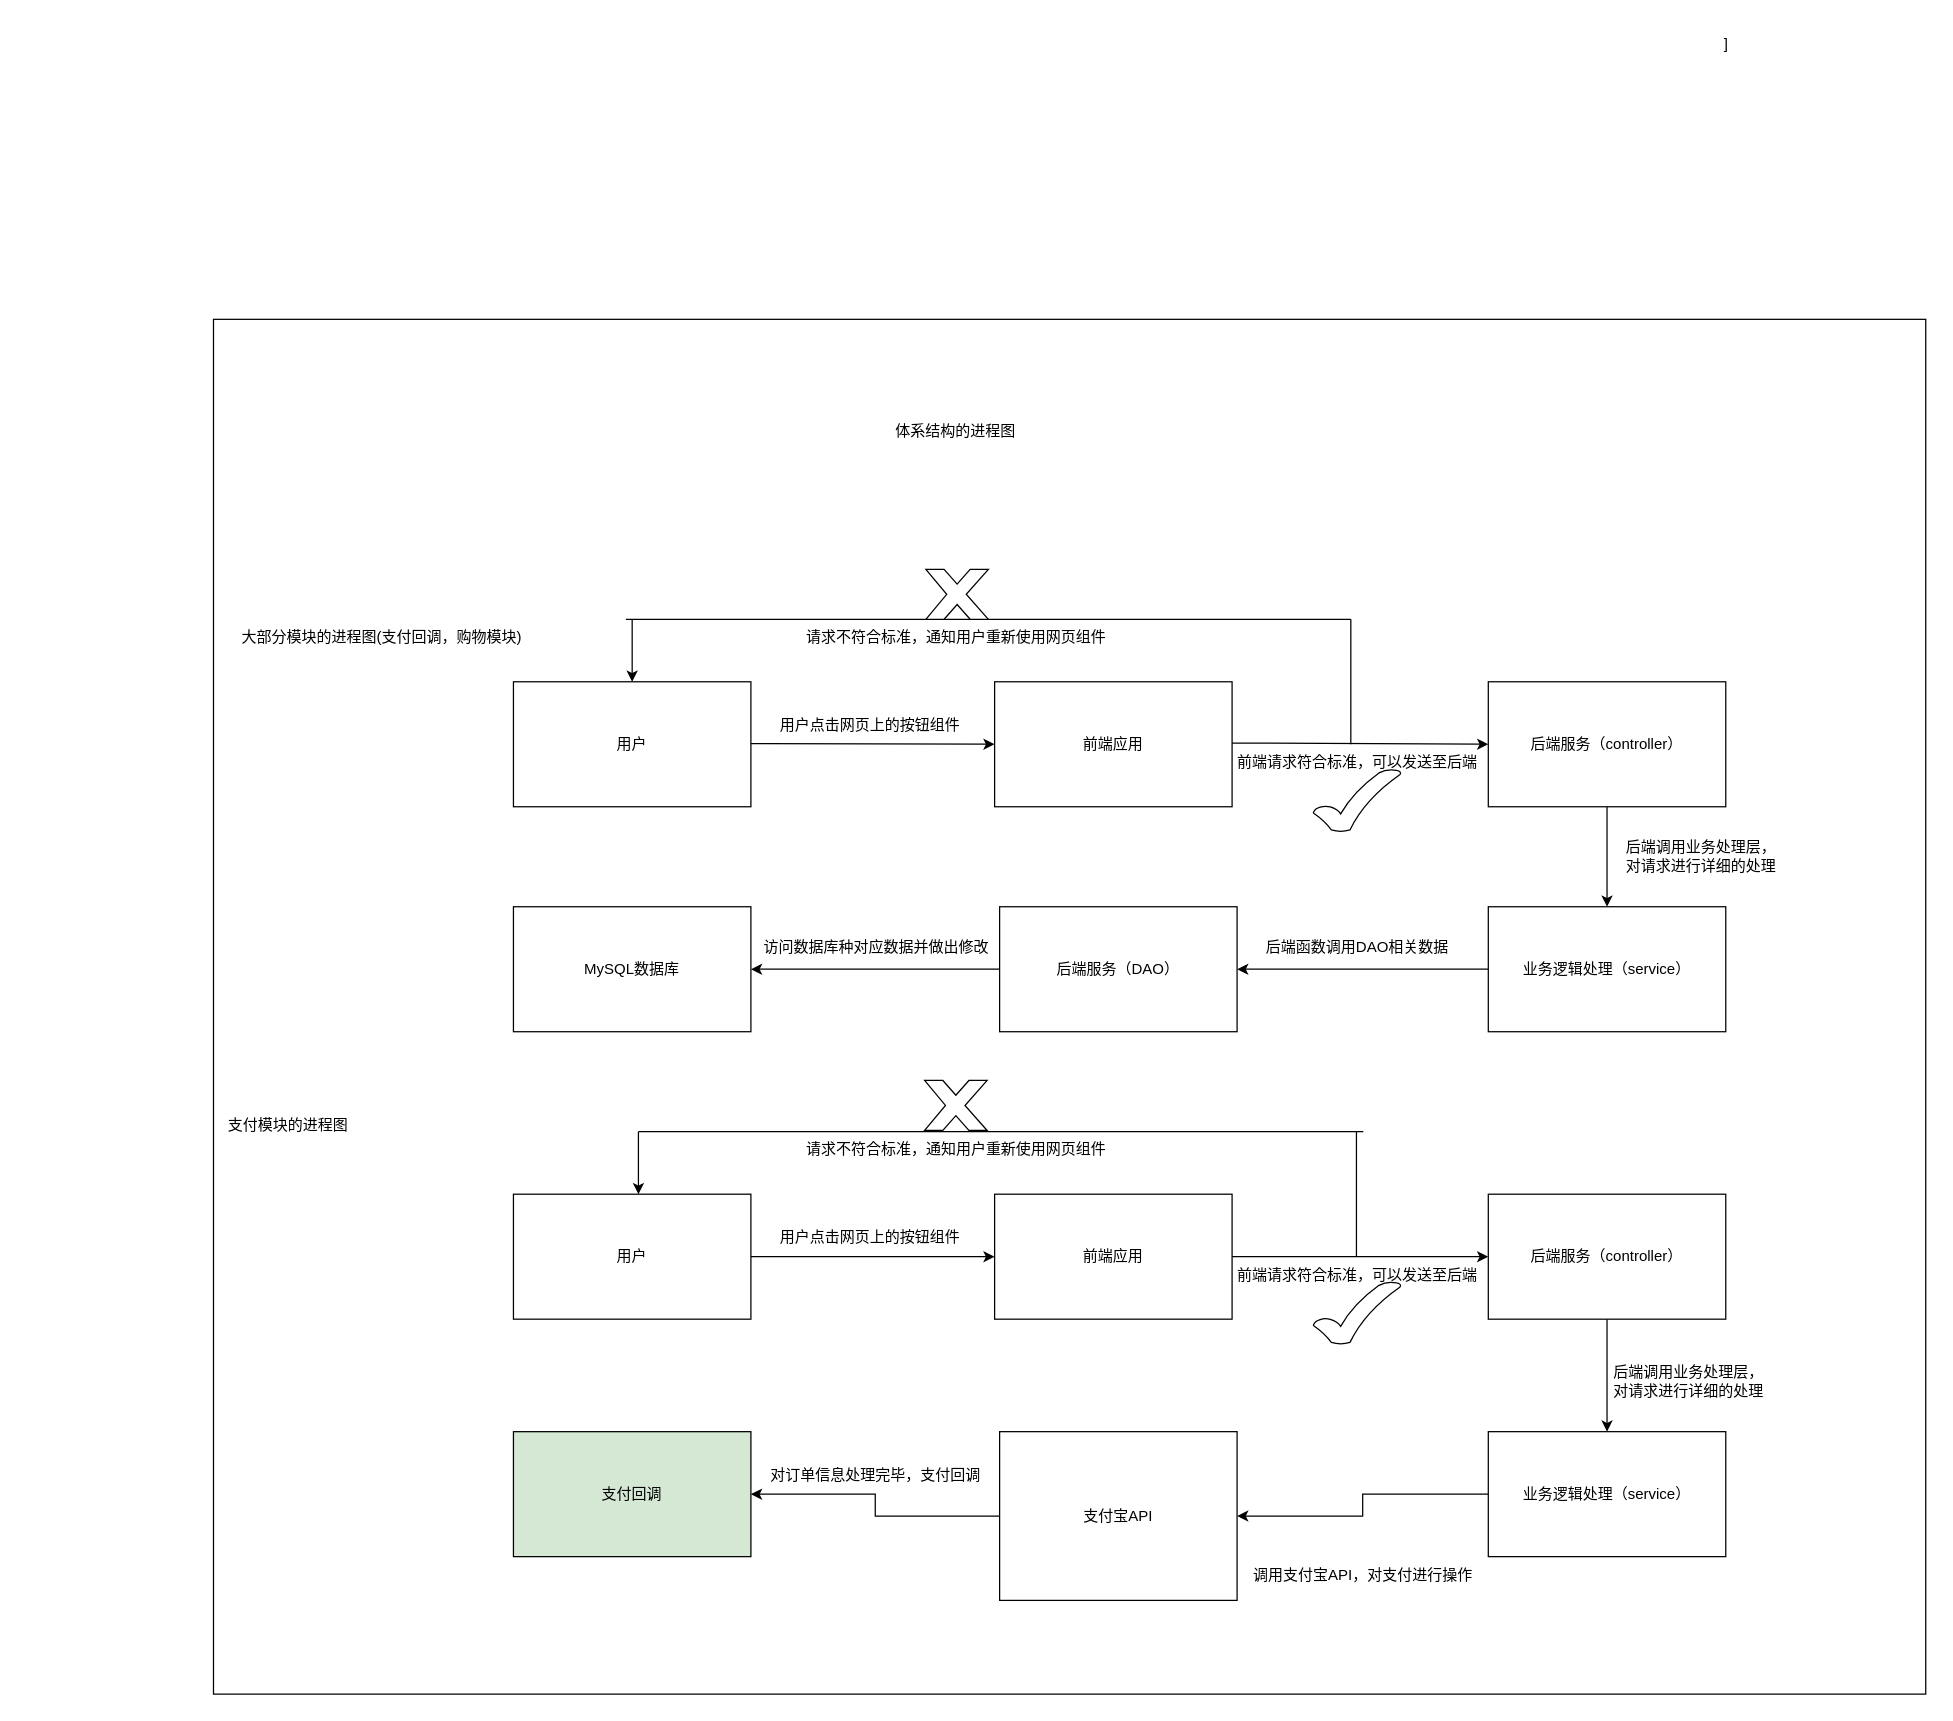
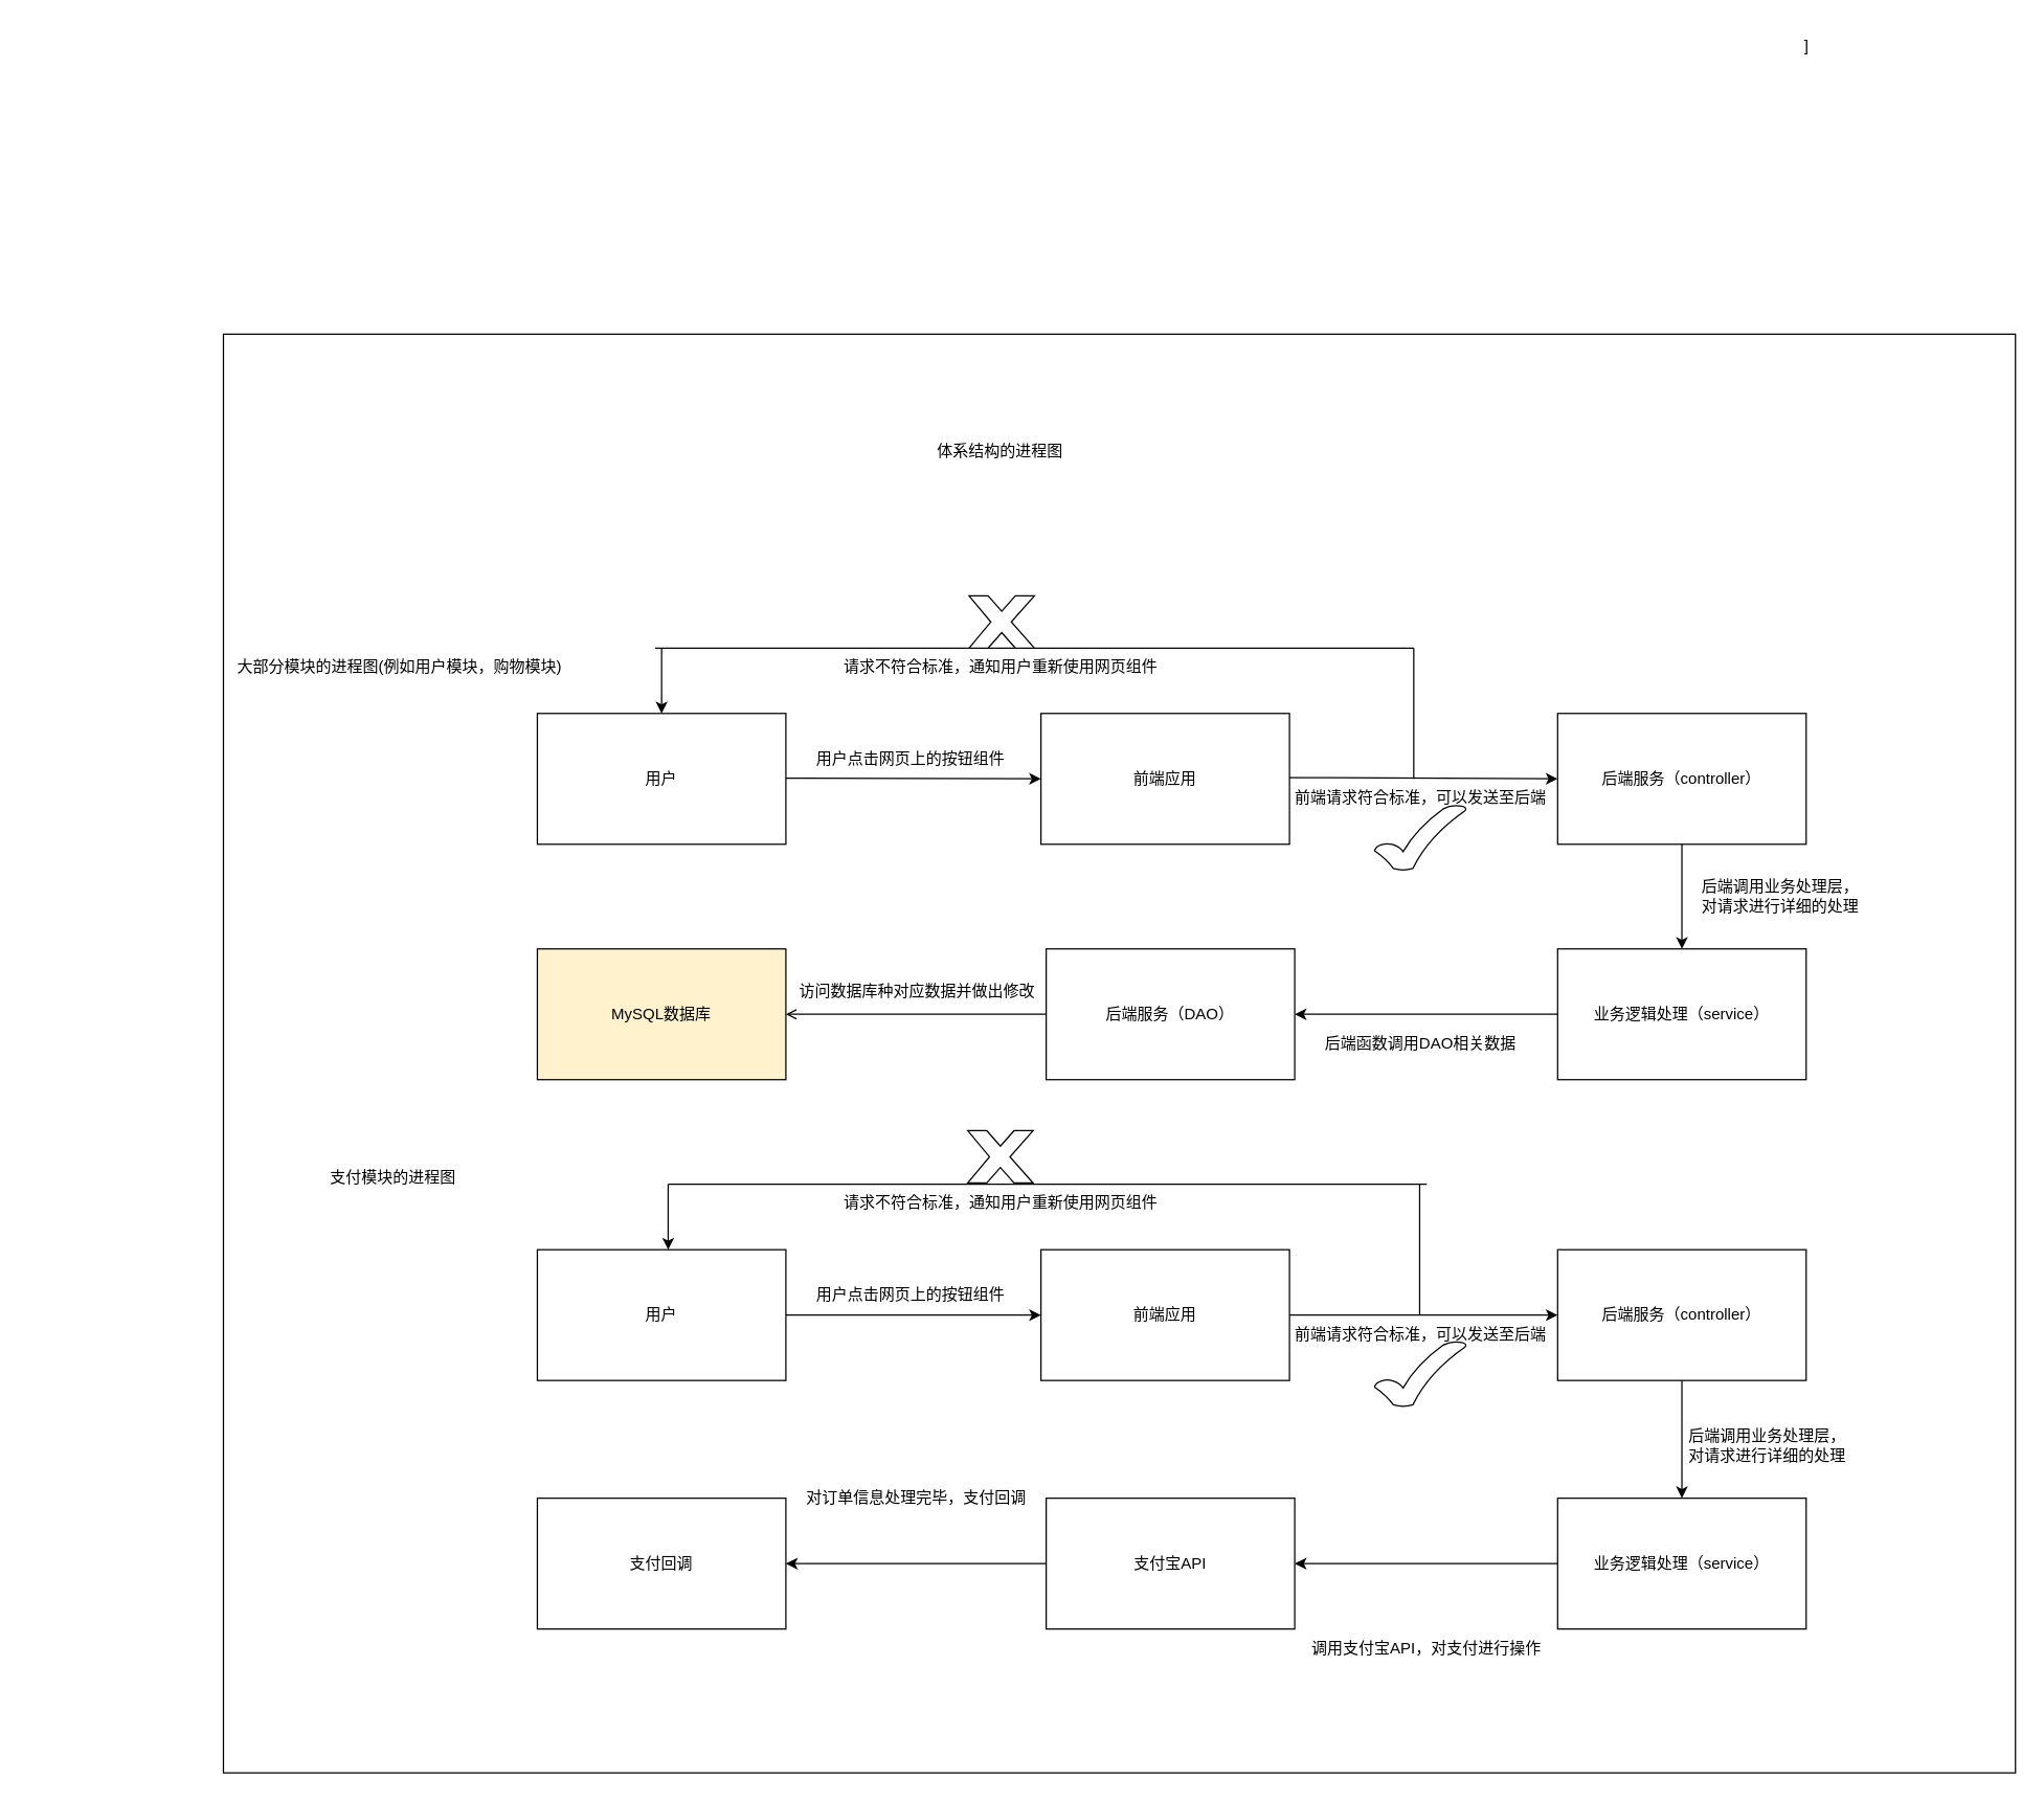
- <mxCell id="27" value="大部分模块的进程图(支付回调，购物模块)" style="text;html=1;align=center;verticalAlign=middle;whiteSpace=wrap;rounded=0;" vertex="1" parent="1"><mxGeometry x="20" y="495" width="570" height="30" as="geometry" /></mxCell>
+ <mxCell id="27" value="大部分模块的进程图(例如用户模块，购物模块)" style="text;html=1;align=center;verticalAlign=middle;whiteSpace=wrap;rounded=0;" vertex="1" parent="1"><mxGeometry x="20" y="495" width="570" height="30" as="geometry" /></mxCell>
- <mxCell id="25" value="后端函数调用DAO相关数据" style="text;html=1;align=center;verticalAlign=middle;resizable=0;points=[];autosize=1;strokeColor=none;fillColor=none;" vertex="1" parent="1"><mxGeometry x="1000" y="743" width="170" height="30" as="geometry" /></mxCell>
+ <mxCell id="25" value="后端函数调用DAO相关数据" style="text;html=1;align=center;verticalAlign=middle;resizable=0;points=[];autosize=1;strokeColor=none;fillColor=none;" vertex="1" parent="1"><mxGeometry x="1000" y="783" width="170" height="30" as="geometry" /></mxCell>
- <mxCell id="9" value="MySQL数据库" style="whiteSpace=wrap;html=1;align=center;" vertex="1" parent="1"><mxGeometry x="410" y="725" width="190" height="100" as="geometry" /></mxCell>
+ <mxCell id="9" value="MySQL数据库" style="whiteSpace=wrap;html=1;align=center;fillColor=#fff2cc;" vertex="1" parent="1"><mxGeometry x="410" y="725" width="190" height="100" as="geometry" /></mxCell>
- <mxCell id="10" value="" style="edgeStyle=orthogonalEdgeStyle;rounded=0;orthogonalLoop=1;jettySize=auto;html=1;entryX=1;entryY=0.5;entryDx=0;entryDy=0;" edge="1" parent="1" source="11" target="9"><mxGeometry relative="1" as="geometry"><mxPoint x="719" y="775" as="targetPoint" /></mxGeometry></mxCell>
+ <mxCell id="10" value="" style="edgeStyle=orthogonalEdgeStyle;rounded=0;orthogonalLoop=1;jettySize=auto;html=1;entryX=1;entryY=0.5;entryDx=0;entryDy=0;endArrow=open;" edge="1" parent="1" source="11" target="9"><mxGeometry relative="1" as="geometry"><mxPoint x="719" y="775" as="targetPoint" /></mxGeometry></mxCell>
- <mxCell id="28" value="支付模块的进程图" style="text;html=1;align=center;verticalAlign=middle;whiteSpace=wrap;rounded=0;" vertex="1" parent="1"><mxGeometry x="170" y="885" width="120" height="30" as="geometry" /></mxCell>
+ <mxCell id="28" value="支付模块的进程图" style="text;html=1;align=center;verticalAlign=middle;whiteSpace=wrap;rounded=0;" vertex="1" parent="1"><mxGeometry x="240" y="885" width="120" height="30" as="geometry" /></mxCell>
- <mxCell id="50" value="对订单信息处理完毕，支付回调" style="text;html=1;align=center;verticalAlign=middle;whiteSpace=wrap;rounded=0;" vertex="1" parent="1"><mxGeometry x="610" y="1165" width="180" height="30" as="geometry" /></mxCell>
+ <mxCell id="50" value="对订单信息处理完毕，支付回调" style="text;html=1;align=center;verticalAlign=middle;whiteSpace=wrap;rounded=0;" vertex="1" parent="1"><mxGeometry x="610" y="1130" width="180" height="30" as="geometry" /></mxCell>
- <mxCell id="48" value="支付回调" style="whiteSpace=wrap;html=1;align=center;fillColor=#d5e8d4;" vertex="1" parent="1"><mxGeometry x="410" y="1145" width="190" height="100" as="geometry" /></mxCell>
+ <mxCell id="48" value="支付回调" style="whiteSpace=wrap;html=1;align=center;" vertex="1" parent="1"><mxGeometry x="410" y="1145" width="190" height="100" as="geometry" /></mxCell>
- <mxCell id="47" value="支付宝API" style="whiteSpace=wrap;html=1;align=center;" vertex="1" parent="1"><mxGeometry x="799" y="1145" width="190" height="135" as="geometry" /></mxCell>
+ <mxCell id="47" value="支付宝API" style="whiteSpace=wrap;html=1;align=center;" vertex="1" parent="1"><mxGeometry x="799" y="1145" width="190" height="100" as="geometry" /></mxCell>
